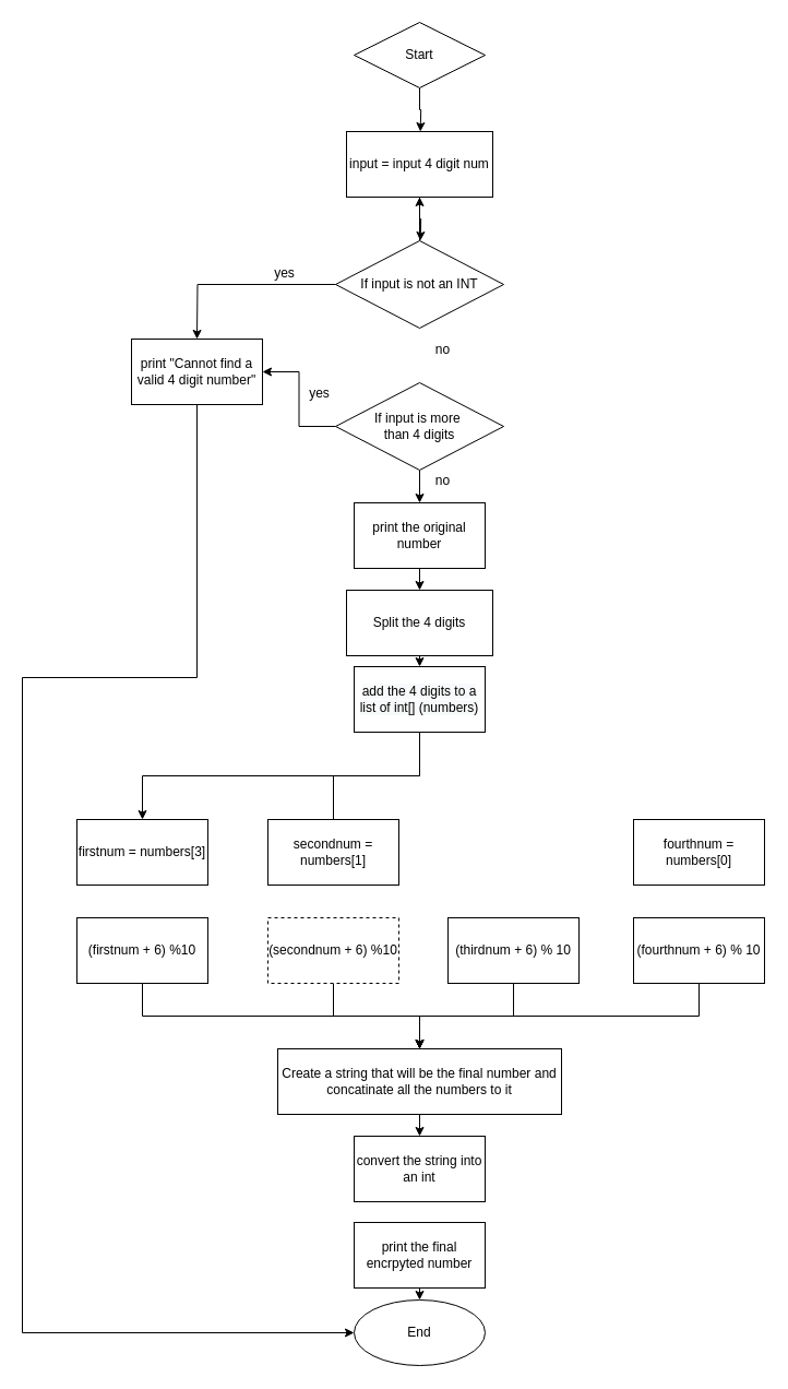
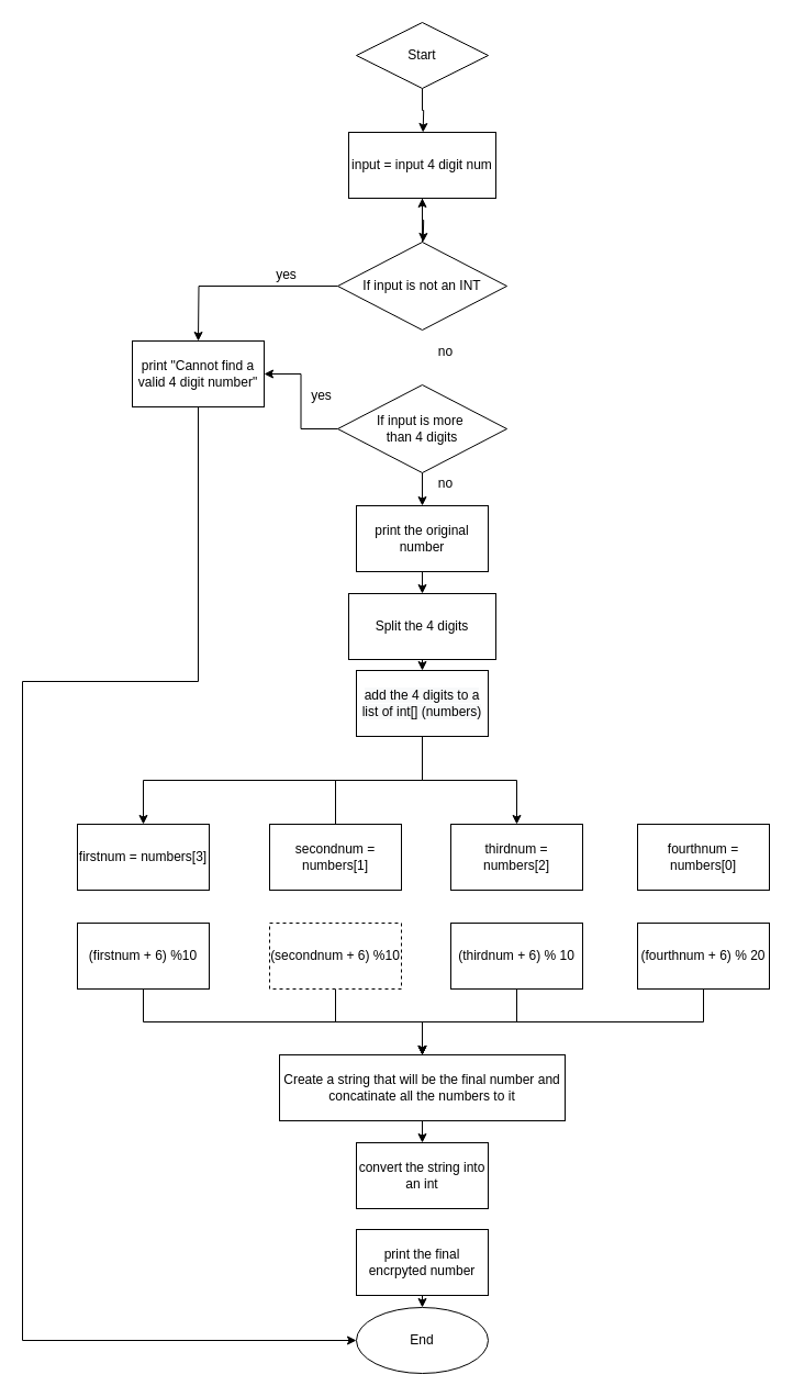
+ <mxCell id="10" style="edgeStyle=orthogonalEdgeStyle;rounded=0;orthogonalLoop=1;jettySize=auto;html=1;exitX=0.5;exitY=1;exitDx=0;exitDy=0;entryX=0.5;entryY=0;entryDx=0;entryDy=0;" edge="1" parent="1" source="11" target="28"><mxGeometry relative="1" as="geometry" /></mxCell>
+ <mxCell id="28" value="thirdnum = numbers[2]" style="whiteSpace=wrap;html=1;" vertex="1" parent="1"><mxGeometry x="410" y="750" width="120" height="60" as="geometry" /></mxCell>
- <mxCell id="37" value="(fourthnum + 6) % 10" style="whiteSpace=wrap;html=1;" vertex="1" parent="1"><mxGeometry x="580" y="840" width="120" height="60" as="geometry" /></mxCell>
+ <mxCell id="37" value="(fourthnum + 6) % 20" style="whiteSpace=wrap;html=1;" vertex="1" parent="1"><mxGeometry x="580" y="840" width="120" height="60" as="geometry" /></mxCell>
